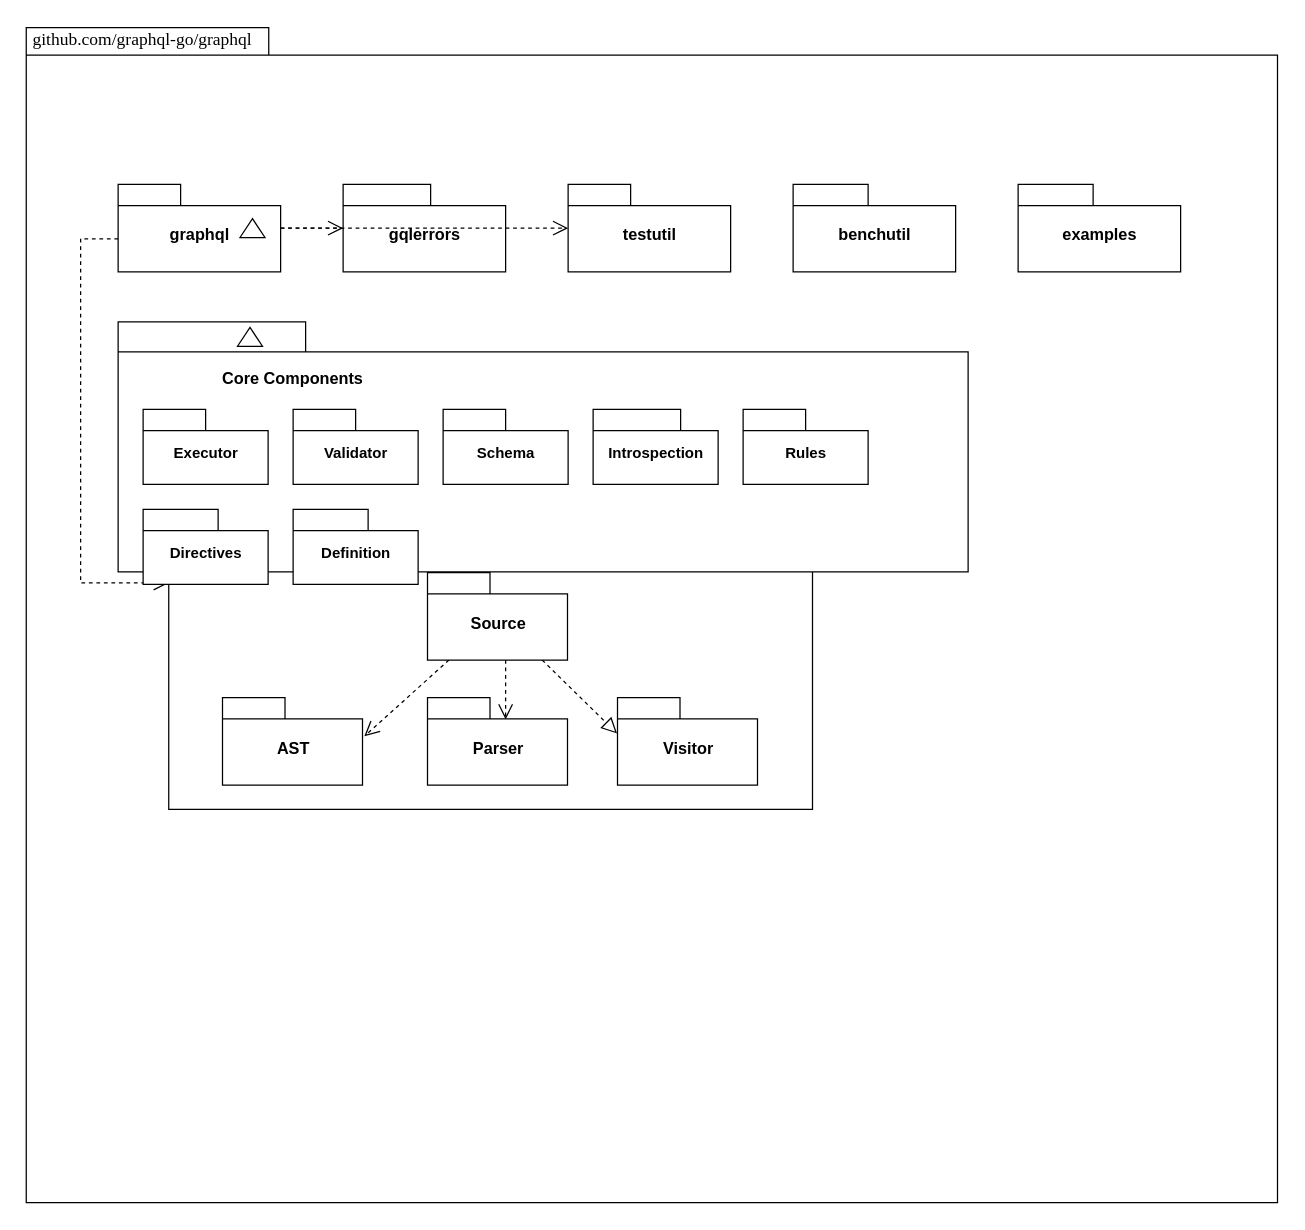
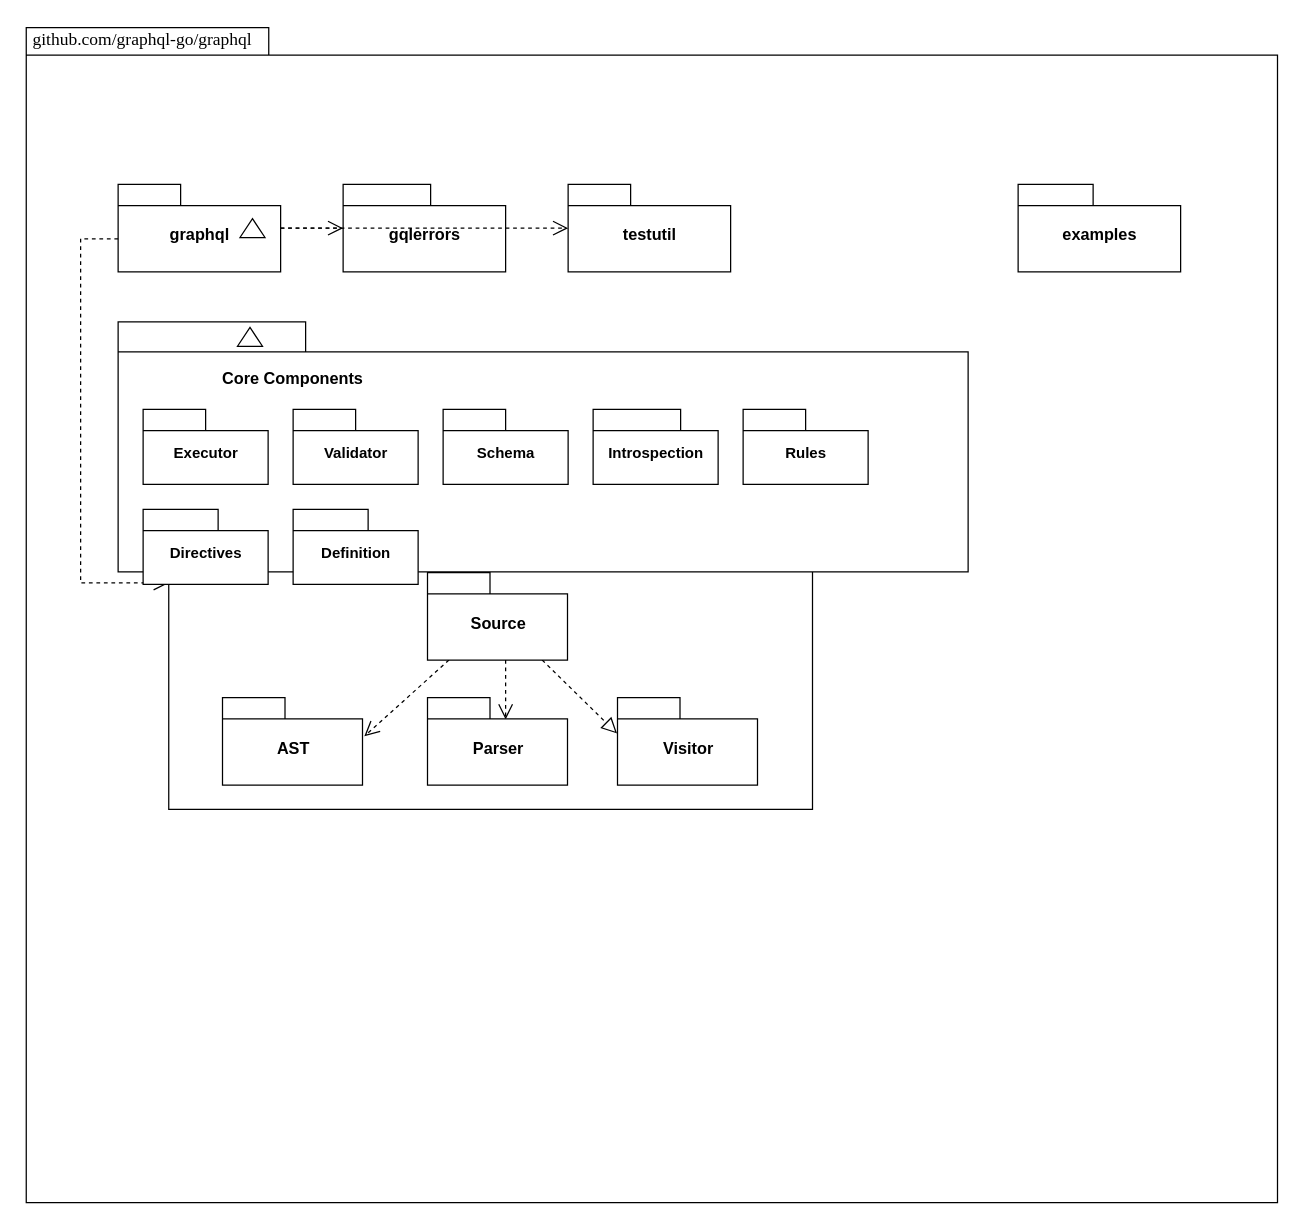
- <mxCell id="20" value="benchutil" style="shape=folder;fontStyle=1;spacingTop=10;tabWidth=60;tabHeight=17;tabPosition=left;html=1;rounded=0;shadow=0;comic=0;labelBackgroundColor=none;strokeColor=#000000;strokeWidth=1;fillColor=#ffffff;fontFamily=Helvetica;fontSize=13;fontColor=#000000;align=center;" vertex="1" parent="1"><mxGeometry x="634" y="147" width="130" height="70" as="geometry" /></mxCell>
